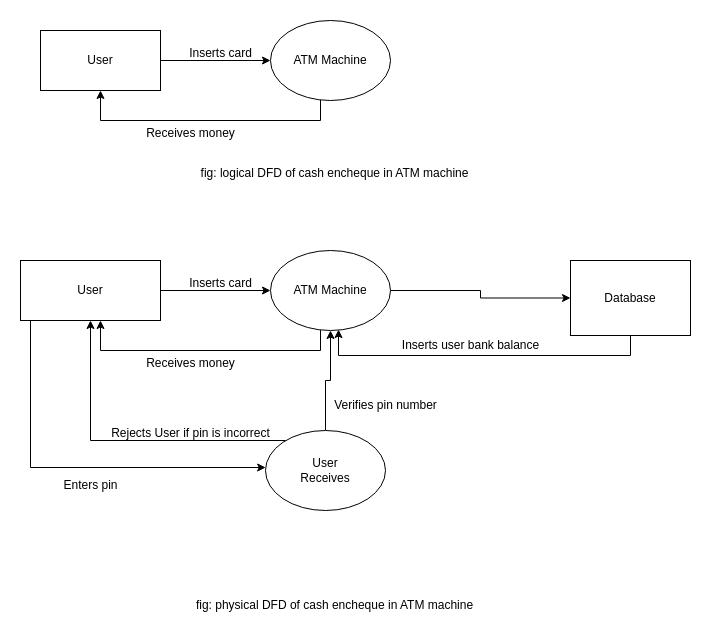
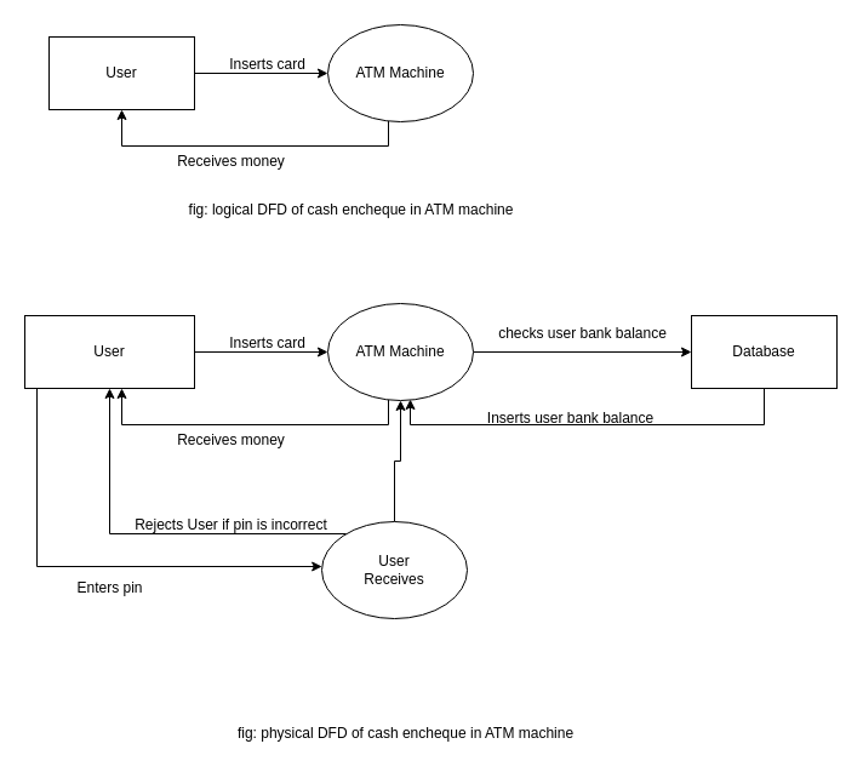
- <mxCell id="8" value="fig: logical DFD of cash encheque in ATM machine" style="text;html=1;align=center;verticalAlign=middle;resizable=0;points=[];autosize=1;strokeColor=none;fillColor=none;" vertex="1" parent="1"><mxGeometry x="189" y="158" width="290" height="30" as="geometry" /></mxCell>
+ <mxCell id="8" value="fig: logical DFD of cash encheque in ATM machine" style="text;html=1;align=center;verticalAlign=middle;resizable=0;points=[];autosize=1;strokeColor=none;fillColor=none;" vertex="1" parent="1"><mxGeometry x="144" y="158" width="290" height="30" as="geometry" /></mxCell>
+ <mxCell id="19" value="checks user bank balance" style="text;html=1;align=center;verticalAlign=middle;resizable=0;points=[];autosize=1;strokeColor=none;fillColor=none;" vertex="1" parent="1"><mxGeometry x="400" y="260" width="160" height="30" as="geometry" /></mxCell>
- <mxCell id="16" value="Database" style="rounded=0;whiteSpace=wrap;html=1;" vertex="1" parent="1"><mxGeometry x="570" y="260" width="120" height="75" as="geometry" /></mxCell>
+ <mxCell id="16" value="Database" style="rounded=0;whiteSpace=wrap;html=1;" vertex="1" parent="1"><mxGeometry x="570" y="260" width="120" height="60" as="geometry" /></mxCell>
- <mxCell id="26" value="Verifies pin number" style="text;html=1;align=center;verticalAlign=middle;resizable=0;points=[];autosize=1;strokeColor=none;fillColor=none;" vertex="1" parent="1"><mxGeometry x="320" y="390" width="130" height="30" as="geometry" /></mxCell>
